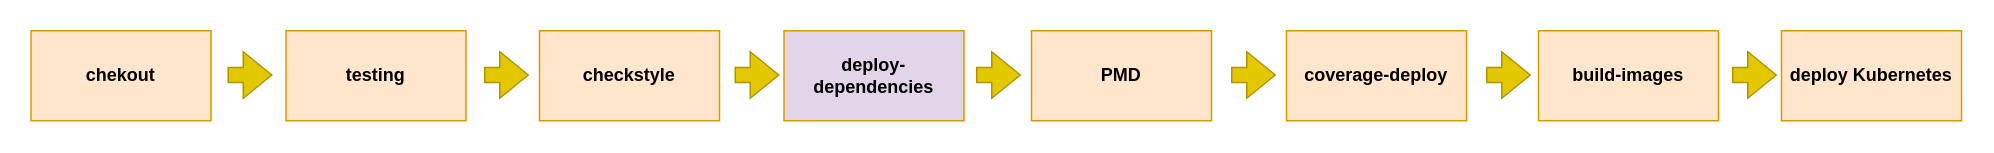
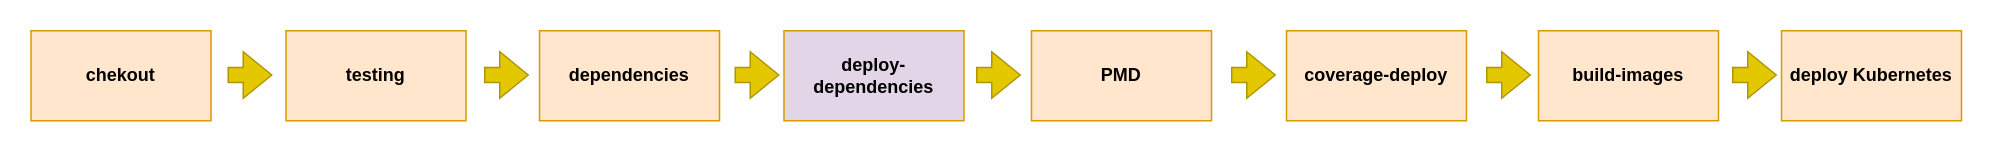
- <mxCell id="4" value="checkstyle" style="rounded=0;whiteSpace=wrap;html=1;fillColor=#ffe6cc;strokeColor=#d79b00;fontStyle=1" vertex="1" parent="1"><mxGeometry x="359" y="20" width="120" height="60" as="geometry" /></mxCell>
+ <mxCell id="4" value="dependencies" style="rounded=0;whiteSpace=wrap;html=1;fillColor=#ffe6cc;strokeColor=#d79b00;fontStyle=1" vertex="1" parent="1"><mxGeometry x="359" y="20" width="120" height="60" as="geometry" /></mxCell>
